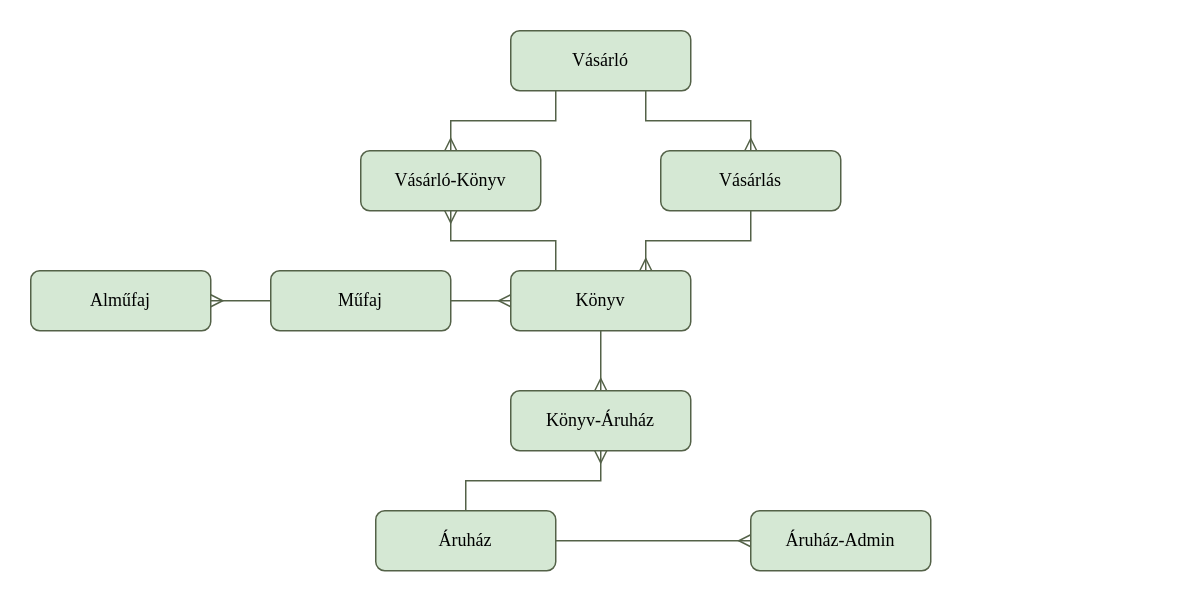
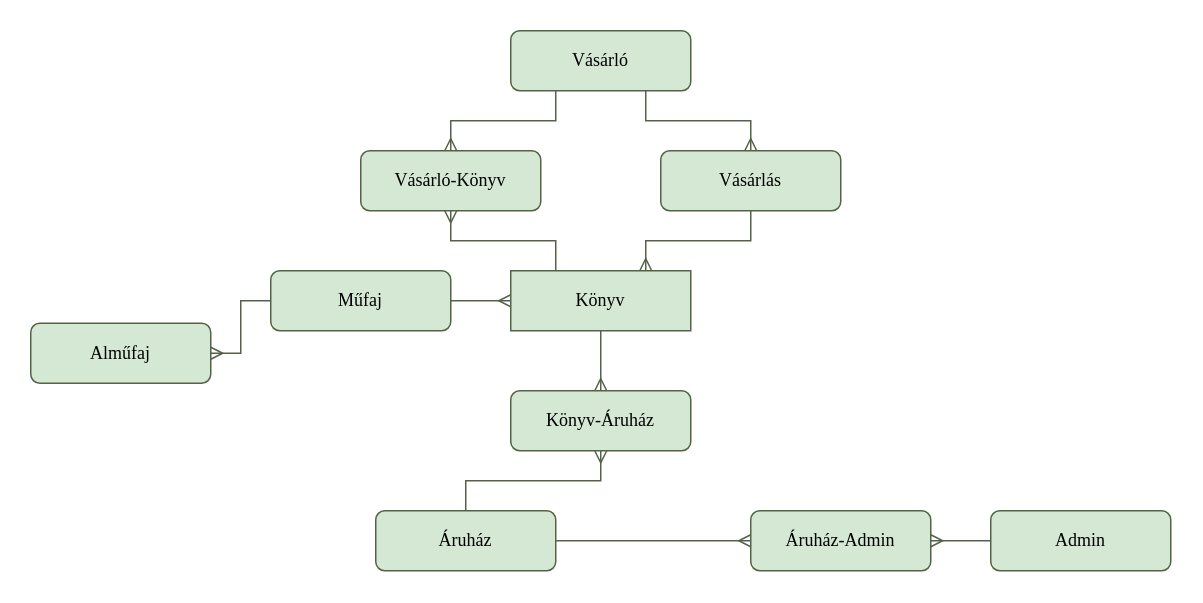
- <mxCell id="9" value="Alműfaj" style="rounded=1;whiteSpace=wrap;html=1;fontSize=12;glass=0;strokeWidth=1;shadow=0;fillColor=#d5e8d4;strokeColor=#546248;fontFamily=Calibri;" parent="1" vertex="1"><mxGeometry x="20" y="180" width="120" height="40" as="geometry" /></mxCell>
+ <mxCell id="9" value="Alműfaj" style="rounded=1;whiteSpace=wrap;html=1;fontSize=12;glass=0;strokeWidth=1;shadow=0;fillColor=#d5e8d4;strokeColor=#546248;fontFamily=Calibri;" parent="1" vertex="1"><mxGeometry x="20" y="215" width="120" height="40" as="geometry" /></mxCell>
- <mxCell id="2" value="Könyv" style="rounded=1;whiteSpace=wrap;html=1;fontSize=12;glass=0;strokeWidth=1;shadow=0;fillColor=#d5e8d4;strokeColor=#546248;fontFamily=Calibri;" parent="1" vertex="1"><mxGeometry x="340" y="180" width="120" height="40" as="geometry" /></mxCell>
+ <mxCell id="2" value="Könyv" style="whiteSpace=wrap;html=1;fontSize=12;glass=0;strokeWidth=1;shadow=0;fillColor=#d5e8d4;strokeColor=#546248;fontFamily=Calibri;rounded=0;" parent="1" vertex="1"><mxGeometry x="340" y="180" width="120" height="40" as="geometry" /></mxCell>
+ <mxCell id="20" style="edgeStyle=orthogonalEdgeStyle;rounded=0;orthogonalLoop=1;jettySize=auto;html=1;exitX=1;exitY=0.5;exitDx=0;exitDy=0;endArrow=none;endFill=0;startArrow=ERmany;startFill=0;fillColor=#d5e8d4;strokeColor=#546248;fontFamily=Calibri;" parent="1" source="21" target="15" edge="1"><mxGeometry relative="1" as="geometry" /></mxCell>
+ <mxCell id="15" value="Admin" style="rounded=1;whiteSpace=wrap;html=1;fontSize=12;glass=0;strokeWidth=1;shadow=0;fillColor=#d5e8d4;strokeColor=#546248;fontFamily=Calibri;" parent="1" vertex="1"><mxGeometry x="660" y="340" width="120" height="40" as="geometry" /></mxCell>
